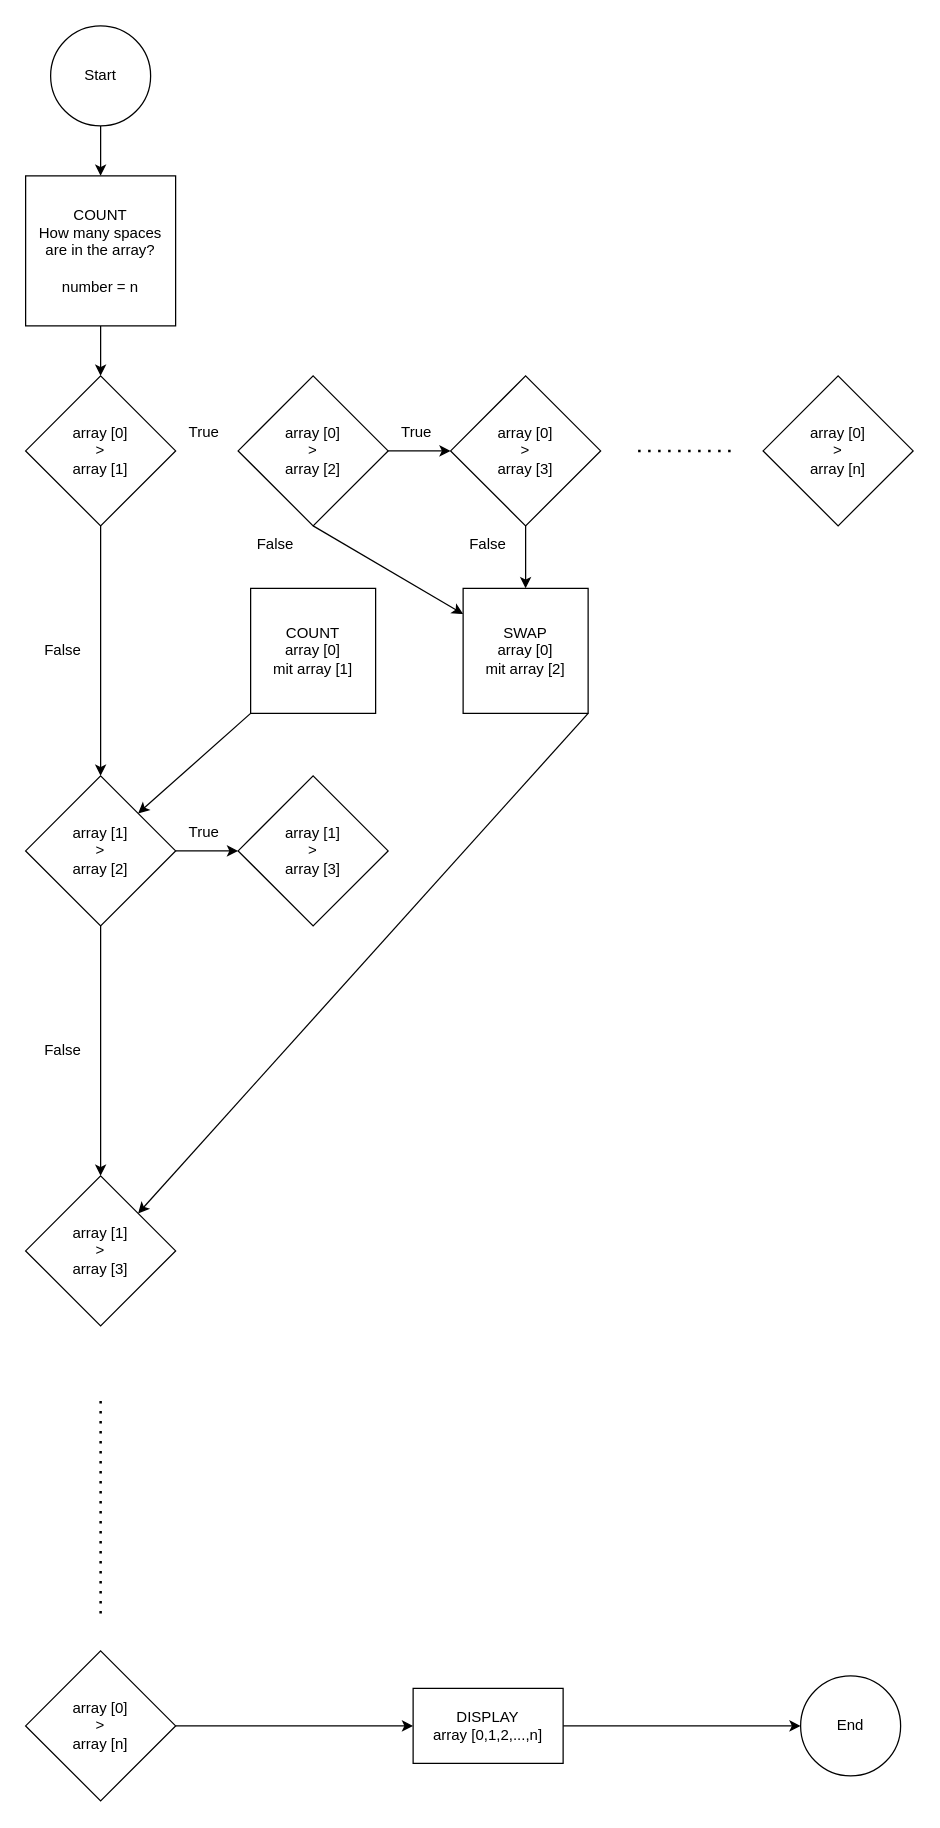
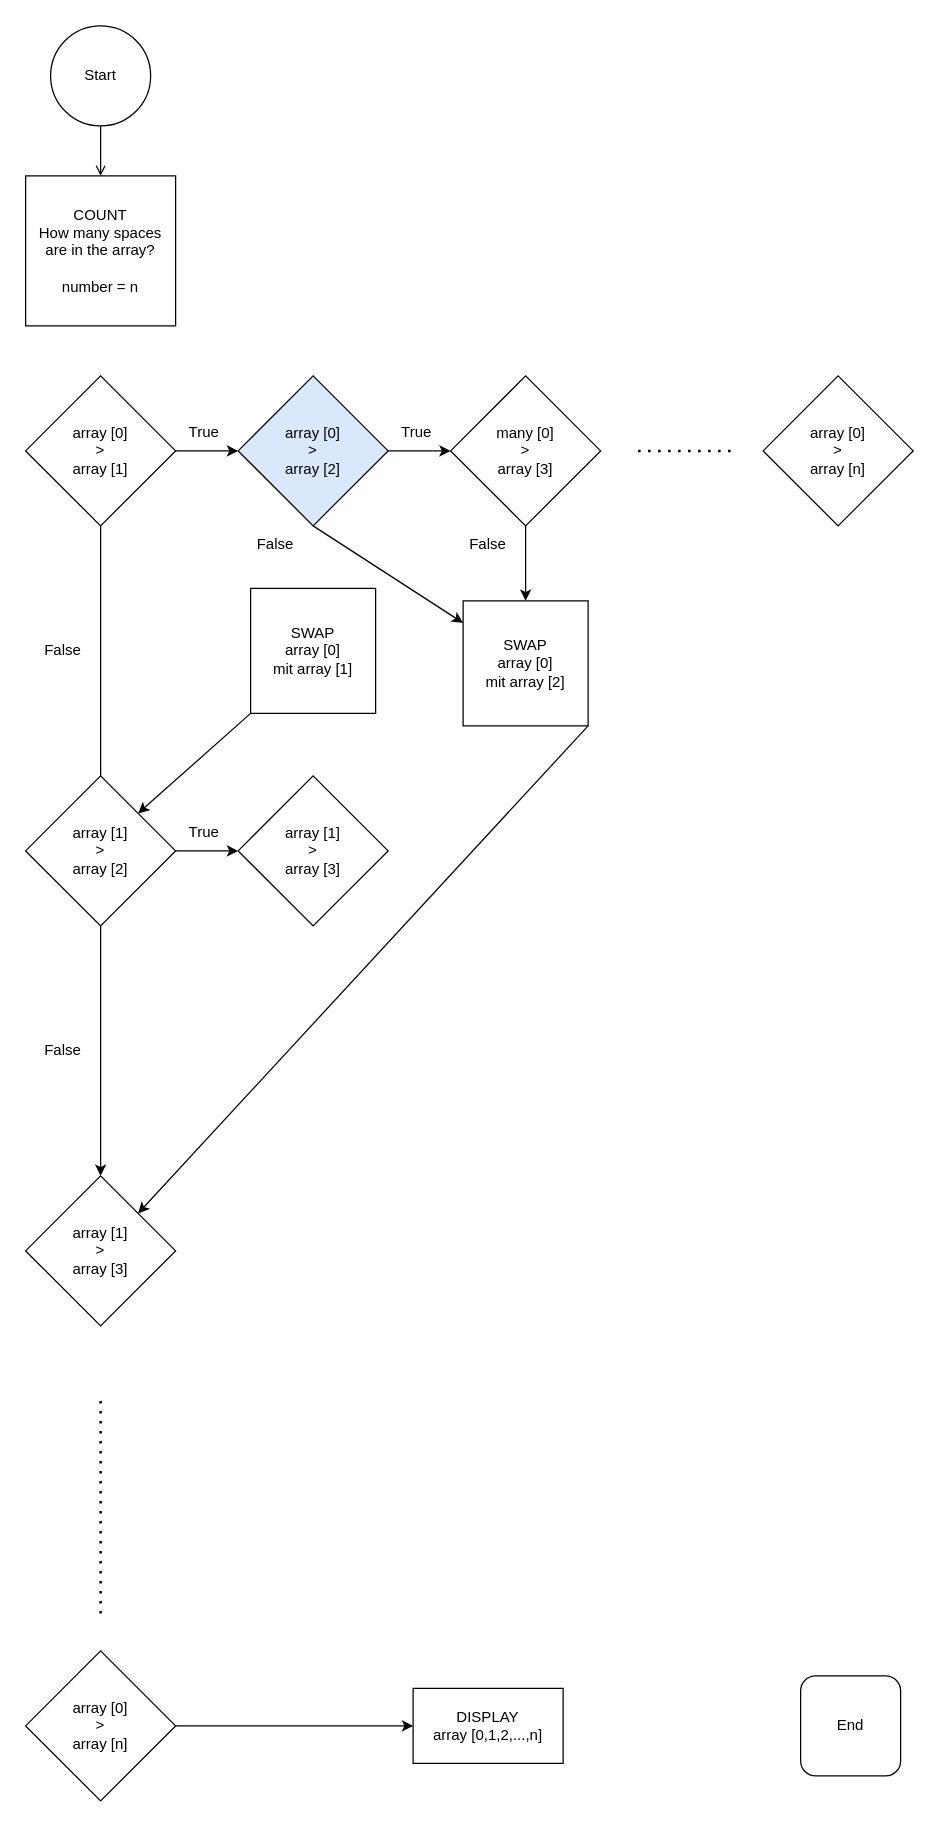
- <mxCell id="2" style="edgeStyle=none;html=1;exitX=0.5;exitY=1;exitDx=0;exitDy=0;entryX=0.5;entryY=0;entryDx=0;entryDy=0;" edge="1" parent="1" source="3" target="5"><mxGeometry relative="1" as="geometry" /></mxCell>
+ <mxCell id="2" style="edgeStyle=none;html=1;exitX=0.5;exitY=1;exitDx=0;exitDy=0;entryX=0.5;entryY=0;entryDx=0;entryDy=0;endArrow=open;" edge="1" parent="1" source="3" target="5"><mxGeometry relative="1" as="geometry" /></mxCell>
- <mxCell id="4" style="edgeStyle=none;html=1;exitX=0.5;exitY=1;exitDx=0;exitDy=0;entryX=0.5;entryY=0;entryDx=0;entryDy=0;" edge="1" parent="1" source="5" target="8"><mxGeometry relative="1" as="geometry" /></mxCell>
+ <mxCell id="6" style="edgeStyle=none;html=1;exitX=1;exitY=0.5;exitDx=0;exitDy=0;entryX=0;entryY=0.5;entryDx=0;entryDy=0;" edge="1" parent="1" source="8" target="11"><mxGeometry relative="1" as="geometry" /></mxCell>
- <mxCell id="11" value="array [0]&lt;br&gt;&amp;gt;&lt;br&gt;array [2]" style="rhombus;whiteSpace=wrap;html=1;" vertex="1" parent="1"><mxGeometry x="190" y="300" width="120" height="120" as="geometry" /></mxCell>
+ <mxCell id="11" value="array [0]&lt;br&gt;&amp;gt;&lt;br&gt;array [2]" style="rhombus;whiteSpace=wrap;html=1;fillColor=#dae8fc;" vertex="1" parent="1"><mxGeometry x="190" y="300" width="120" height="120" as="geometry" /></mxCell>
- <mxCell id="19" value="array [0]&lt;br&gt;&amp;gt;&lt;br&gt;array [3]" style="rhombus;whiteSpace=wrap;html=1;" vertex="1" parent="1"><mxGeometry x="360" y="300" width="120" height="120" as="geometry" /></mxCell>
+ <mxCell id="19" value="many [0]&lt;br&gt;&amp;gt;&lt;br&gt;array [3]" style="rhombus;whiteSpace=wrap;html=1;" vertex="1" parent="1"><mxGeometry x="360" y="300" width="120" height="120" as="geometry" /></mxCell>
- <mxCell id="22" value="COUNT&lt;br&gt;array [0]&lt;br&gt;mit array [1]" style="rounded=0;whiteSpace=wrap;html=1;" vertex="1" parent="1"><mxGeometry x="200" y="470" width="100" height="100" as="geometry" /></mxCell>
+ <mxCell id="22" value="SWAP&lt;br&gt;array [0]&lt;br&gt;mit array [1]" style="rounded=0;whiteSpace=wrap;html=1;" vertex="1" parent="1"><mxGeometry x="200" y="470" width="100" height="100" as="geometry" /></mxCell>
- <mxCell id="26" value="SWAP&lt;br&gt;array [0]&lt;br&gt;mit array [2]" style="rounded=0;whiteSpace=wrap;html=1;" vertex="1" parent="1"><mxGeometry x="370" y="470" width="100" height="100" as="geometry" /></mxCell>
+ <mxCell id="26" value="SWAP&lt;br&gt;array [0]&lt;br&gt;mit array [2]" style="rounded=0;whiteSpace=wrap;html=1;" vertex="1" parent="1"><mxGeometry x="370" y="480" width="100" height="100" as="geometry" /></mxCell>
- <mxCell id="7" style="edgeStyle=none;html=1;exitX=0.5;exitY=1;exitDx=0;exitDy=0;entryX=0.5;entryY=0;entryDx=0;entryDy=0;" edge="1" parent="1" source="8" target="16"><mxGeometry relative="1" as="geometry" /></mxCell>
+ <mxCell id="7" style="edgeStyle=none;html=1;exitX=0.5;exitY=1;exitDx=0;exitDy=0;entryX=0.5;entryY=0;entryDx=0;entryDy=0;endArrow=none;" edge="1" parent="1" source="8" target="16"><mxGeometry relative="1" as="geometry" /></mxCell>
- <mxCell id="30" style="edgeStyle=none;html=1;exitX=1;exitY=0.5;exitDx=0;exitDy=0;entryX=0;entryY=0.5;entryDx=0;entryDy=0;" edge="1" parent="1" source="31" target="32"><mxGeometry relative="1" as="geometry" /></mxCell>
- <mxCell id="32" value="End" style="ellipse;whiteSpace=wrap;html=1;aspect=fixed;" vertex="1" parent="1"><mxGeometry x="640" y="1340" width="80" height="80" as="geometry" /></mxCell>
+ <mxCell id="32" value="End" style="whiteSpace=wrap;html=1;aspect=fixed;rounded=1;" vertex="1" parent="1"><mxGeometry x="640" y="1340" width="80" height="80" as="geometry" /></mxCell>
